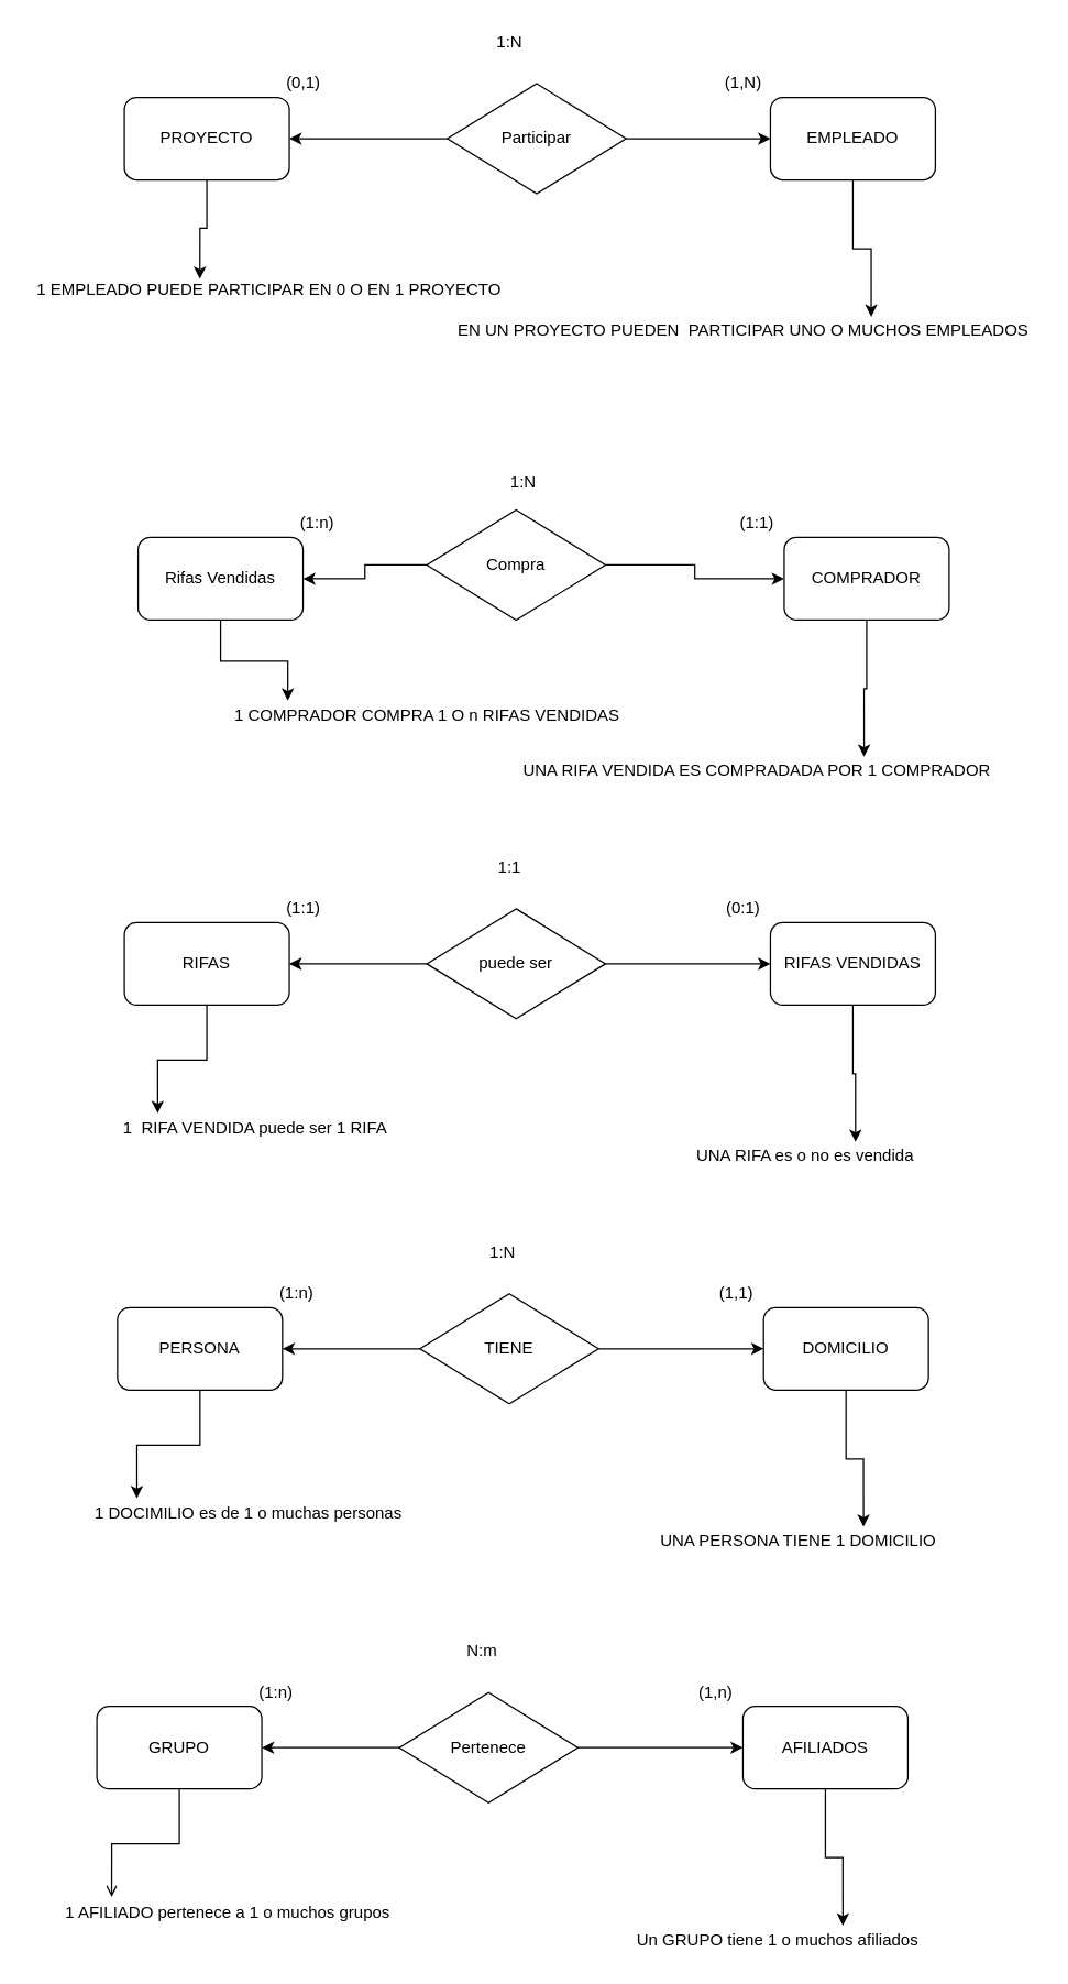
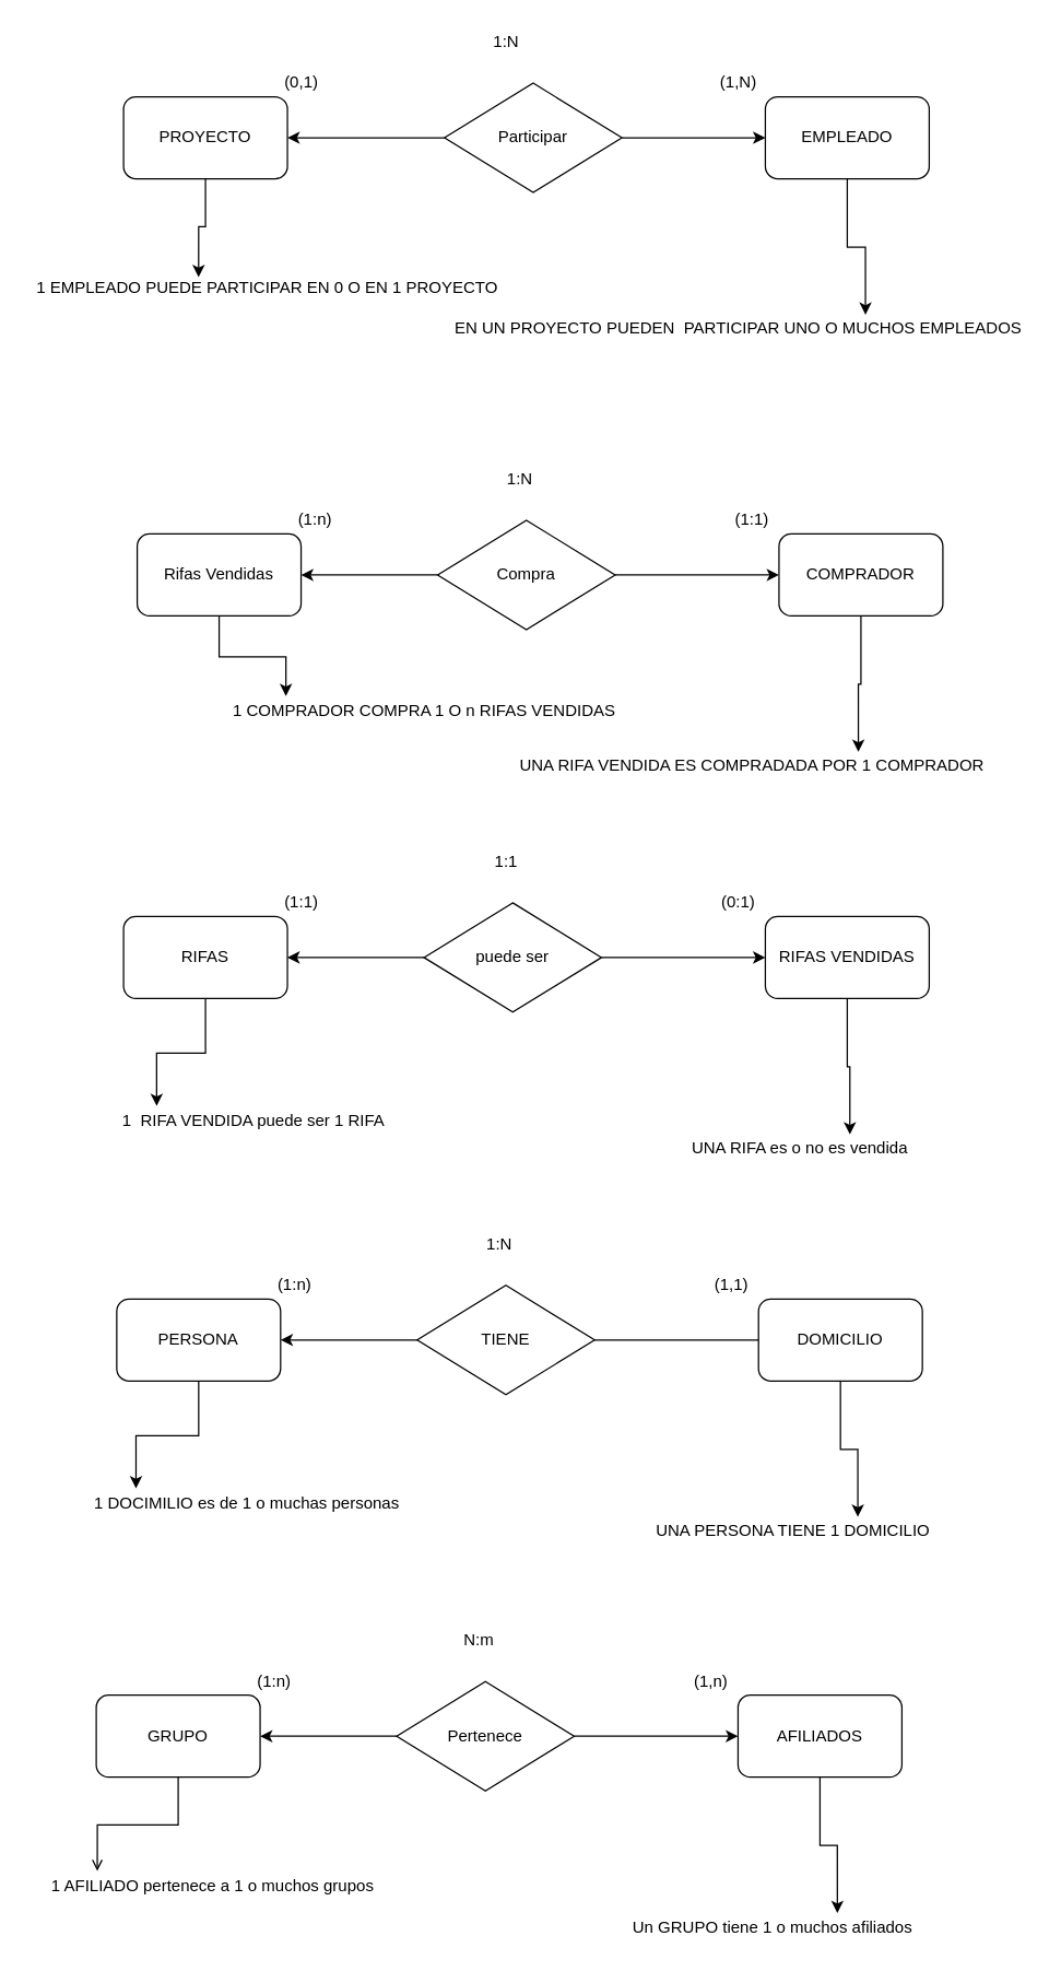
- <mxCell id="18" value="Compra" style="rhombus;whiteSpace=wrap;html=1;" vertex="1" parent="1"><mxGeometry x="310" y="370" width="130" height="80" as="geometry" /></mxCell>
+ <mxCell id="18" value="Compra" style="rhombus;whiteSpace=wrap;html=1;" vertex="1" parent="1"><mxGeometry x="320" y="380" width="130" height="80" as="geometry" /></mxCell>
- <mxCell id="41" style="edgeStyle=orthogonalEdgeStyle;rounded=0;orthogonalLoop=1;jettySize=auto;html=1;exitX=1;exitY=0.5;exitDx=0;exitDy=0;entryX=0;entryY=0.5;entryDx=0;entryDy=0;" edge="1" parent="1" source="42" target="44"><mxGeometry relative="1" as="geometry" /></mxCell>
+ <mxCell id="41" style="edgeStyle=orthogonalEdgeStyle;rounded=0;orthogonalLoop=1;jettySize=auto;html=1;exitX=1;exitY=0.5;exitDx=0;exitDy=0;entryX=0;entryY=0.5;entryDx=0;entryDy=0;endArrow=none;" edge="1" parent="1" source="42" target="44"><mxGeometry relative="1" as="geometry" /></mxCell>
- <mxCell id="60" value="1 AFILIADO pertenece a 1 o muchos grupos" style="text;html=1;align=center;verticalAlign=middle;resizable=0;points=[];autosize=1;strokeColor=none;" vertex="1" parent="1"><mxGeometry x="40" y="1380" width="250" height="20" as="geometry" /></mxCell>
+ <mxCell id="60" value="1 AFILIADO pertenece a 1 o muchos grupos" style="text;html=1;align=center;verticalAlign=middle;resizable=0;points=[];autosize=1;strokeColor=none;" vertex="1" parent="1"><mxGeometry x="30" y="1370" width="250" height="20" as="geometry" /></mxCell>
